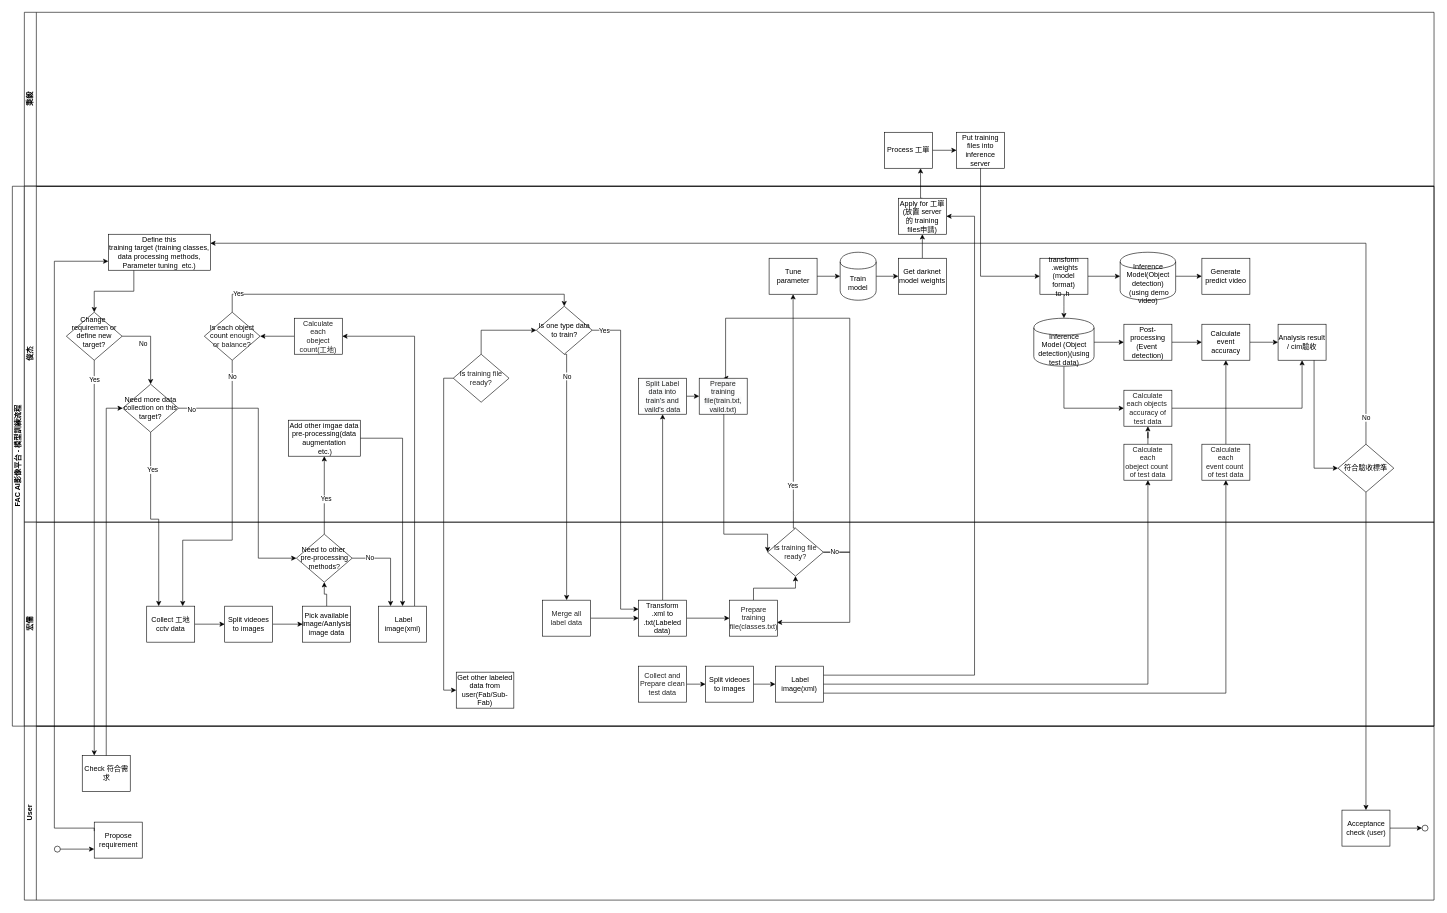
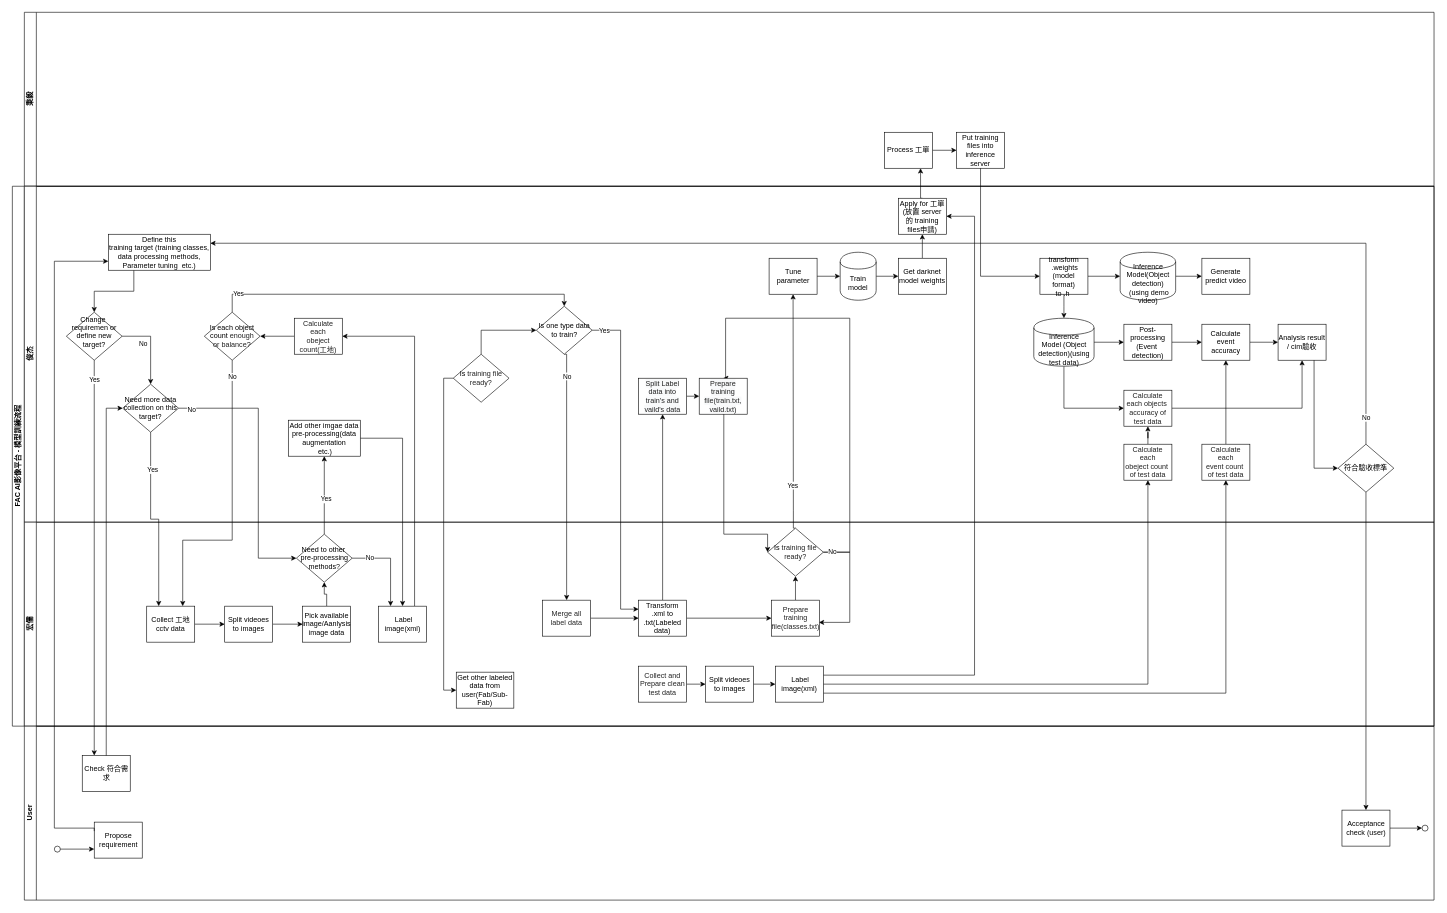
- <mxCell id="100" value="&lt;span style=&quot;color: rgba(0 , 0 , 0 , 0.87) ; font-family: &amp;#34;arial&amp;#34; , sans-serif ; text-align: left&quot;&gt;&lt;font style=&quot;font-size: 12px&quot;&gt;Prepare training file(classes.txt)&lt;/font&gt;&lt;/span&gt;" style="rounded=0;whiteSpace=wrap;html=1;fontFamily=Helvetica;fontSize=12;fontColor=#000000;align=center;" vertex="1" parent="83"><mxGeometry x="1175.5" y="130" width="80" height="60" as="geometry" /></mxCell>
+ <mxCell id="100" value="&lt;span style=&quot;color: rgba(0 , 0 , 0 , 0.87) ; font-family: &amp;#34;arial&amp;#34; , sans-serif ; text-align: left&quot;&gt;&lt;font style=&quot;font-size: 12px&quot;&gt;Prepare training file(classes.txt)&lt;/font&gt;&lt;/span&gt;" style="rounded=0;whiteSpace=wrap;html=1;fontFamily=Helvetica;fontSize=12;fontColor=#000000;align=center;" vertex="1" parent="83"><mxGeometry x="1245.5" y="130" width="80" height="60" as="geometry" /></mxCell>
